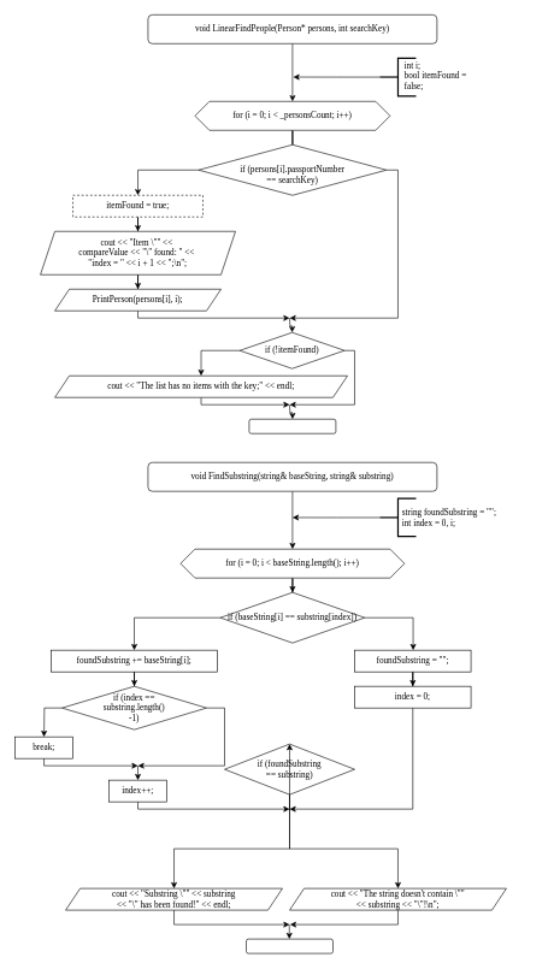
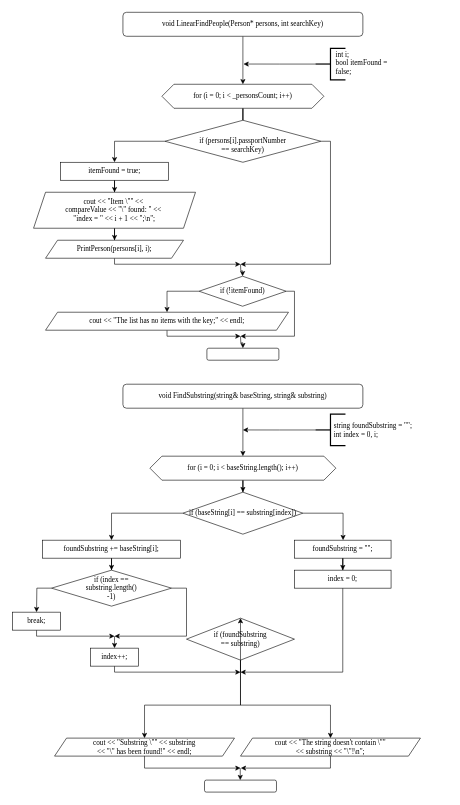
- <mxCell id="13" value="itemFound = true;" style="rounded=0;whiteSpace=wrap;html=1;fontFamily=Consolas;align=center;dashed=1;" vertex="1" parent="1"><mxGeometry x="100" y="270" width="180" height="30" as="geometry" /></mxCell>
+ <mxCell id="13" value="itemFound = true;" style="rounded=0;whiteSpace=wrap;html=1;fontFamily=Consolas;align=center;" vertex="1" parent="1"><mxGeometry x="100" y="270" width="180" height="30" as="geometry" /></mxCell>
